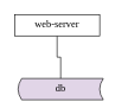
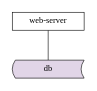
- <mxCell id="4" value="db" style="shape=dataStorage;whiteSpace=wrap;html=1;fontFamily=Verdana;fontSize=14;size=0.042;fillColor=#e1d5e7;strokeColor=#000000;" vertex="1" parent="1"><mxGeometry x="25" y="110" width="120" height="30" as="geometry" /></mxCell>
+ <mxCell id="4" value="db" style="shape=dataStorage;whiteSpace=wrap;html=1;fontFamily=Verdana;fontSize=14;size=0.042;fillColor=#e1d5e7;strokeColor=#000000;" vertex="1" parent="1"><mxGeometry x="20" y="100" width="120" height="30" as="geometry" /></mxCell>
